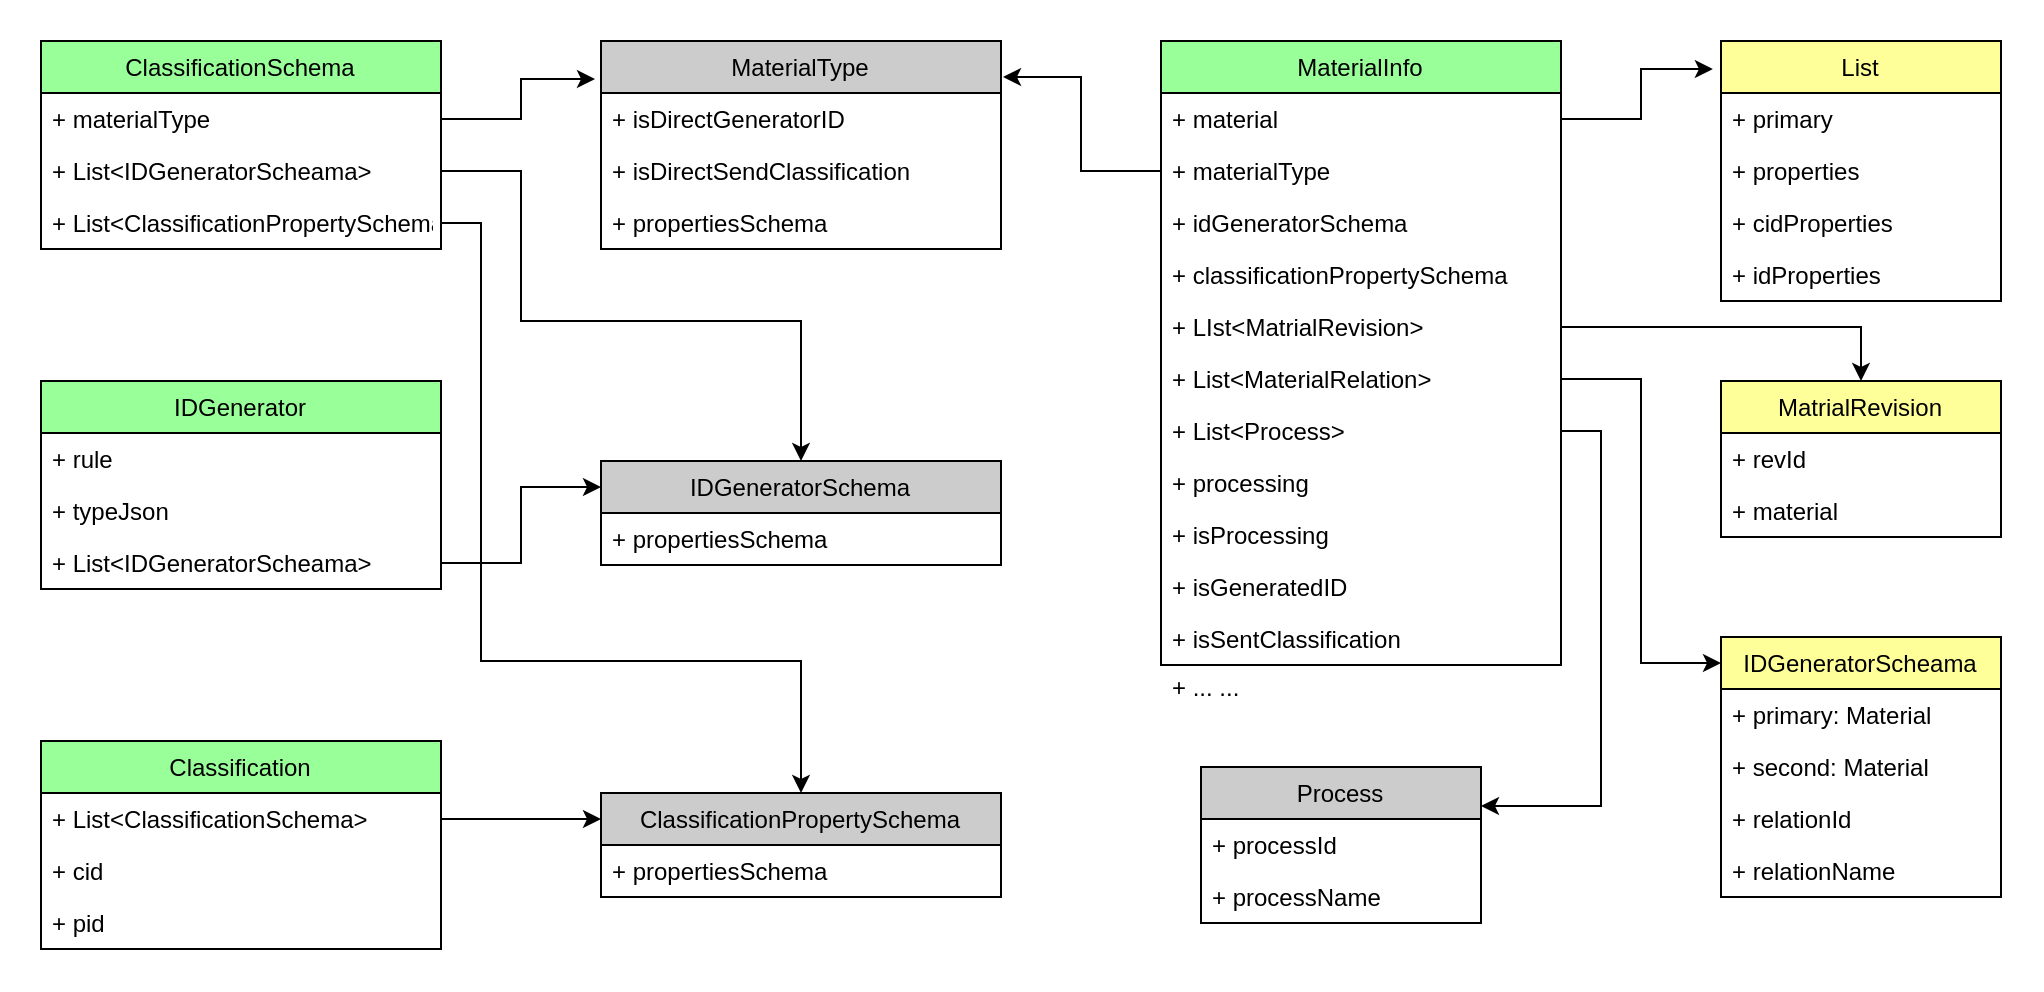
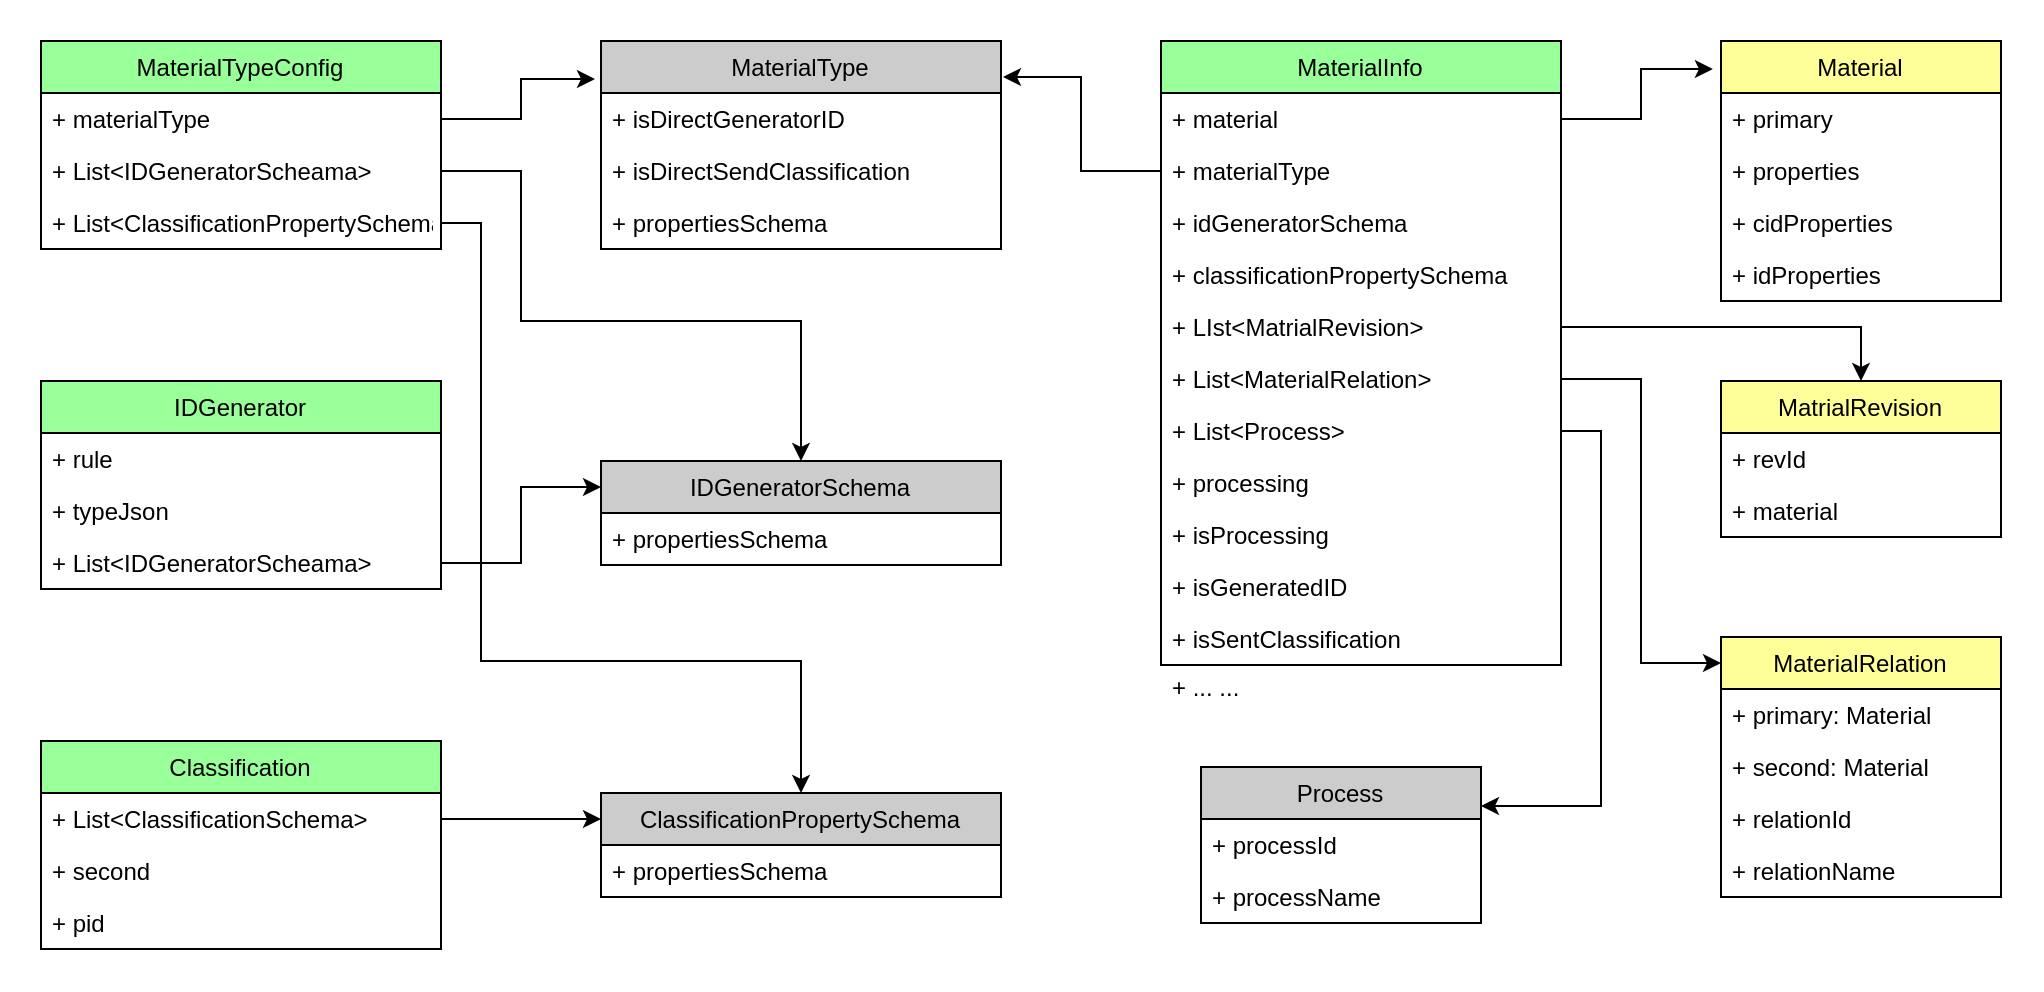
- <mxCell id="2" value="ClassificationSchema" style="swimlane;fontStyle=0;childLayout=stackLayout;horizontal=1;startSize=26;fillColor=#99FF99;horizontalStack=0;resizeParent=1;resizeParentMax=0;resizeLast=0;collapsible=1;marginBottom=0;" parent="1" vertex="1"><mxGeometry x="20" y="20" width="200" height="104" as="geometry"><mxRectangle x="60" y="240" width="90" height="26" as="alternateBounds" /></mxGeometry></mxCell>
+ <mxCell id="2" value="MaterialTypeConfig" style="swimlane;fontStyle=0;childLayout=stackLayout;horizontal=1;startSize=26;fillColor=#99FF99;horizontalStack=0;resizeParent=1;resizeParentMax=0;resizeLast=0;collapsible=1;marginBottom=0;" parent="1" vertex="1"><mxGeometry x="20" y="20" width="200" height="104" as="geometry"><mxRectangle x="60" y="240" width="90" height="26" as="alternateBounds" /></mxGeometry></mxCell>
- <mxCell id="34" value="List" style="swimlane;fontStyle=0;childLayout=stackLayout;horizontal=1;startSize=26;fillColor=#FFFF99;horizontalStack=0;resizeParent=1;resizeParentMax=0;resizeLast=0;collapsible=1;marginBottom=0;" parent="1" vertex="1"><mxGeometry x="860" y="20" width="140" height="130" as="geometry" /></mxCell>
+ <mxCell id="34" value="Material" style="swimlane;fontStyle=0;childLayout=stackLayout;horizontal=1;startSize=26;fillColor=#FFFF99;horizontalStack=0;resizeParent=1;resizeParentMax=0;resizeLast=0;collapsible=1;marginBottom=0;" parent="1" vertex="1"><mxGeometry x="860" y="20" width="140" height="130" as="geometry" /></mxCell>
- <mxCell id="42" value="IDGeneratorScheama" style="swimlane;fontStyle=0;childLayout=stackLayout;horizontal=1;startSize=26;fillColor=#FFFF99;horizontalStack=0;resizeParent=1;resizeParentMax=0;resizeLast=0;collapsible=1;marginBottom=0;" parent="1" vertex="1"><mxGeometry x="860" y="318" width="140" height="130" as="geometry" /></mxCell>
+ <mxCell id="42" value="MaterialRelation" style="swimlane;fontStyle=0;childLayout=stackLayout;horizontal=1;startSize=26;fillColor=#FFFF99;horizontalStack=0;resizeParent=1;resizeParentMax=0;resizeLast=0;collapsible=1;marginBottom=0;" parent="1" vertex="1"><mxGeometry x="860" y="318" width="140" height="130" as="geometry" /></mxCell>
- <mxCell id="20" value="+ cid" style="text;strokeColor=none;fillColor=none;align=left;verticalAlign=top;spacingLeft=4;spacingRight=4;overflow=hidden;rotatable=0;points=[[0,0.5],[1,0.5]];portConstraint=eastwest;" parent="18" vertex="1"><mxGeometry y="52" width="200" height="26" as="geometry" /></mxCell>
+ <mxCell id="20" value="+ second" style="text;strokeColor=none;fillColor=none;align=left;verticalAlign=top;spacingLeft=4;spacingRight=4;overflow=hidden;rotatable=0;points=[[0,0.5],[1,0.5]];portConstraint=eastwest;" parent="18" vertex="1"><mxGeometry y="52" width="200" height="26" as="geometry" /></mxCell>
